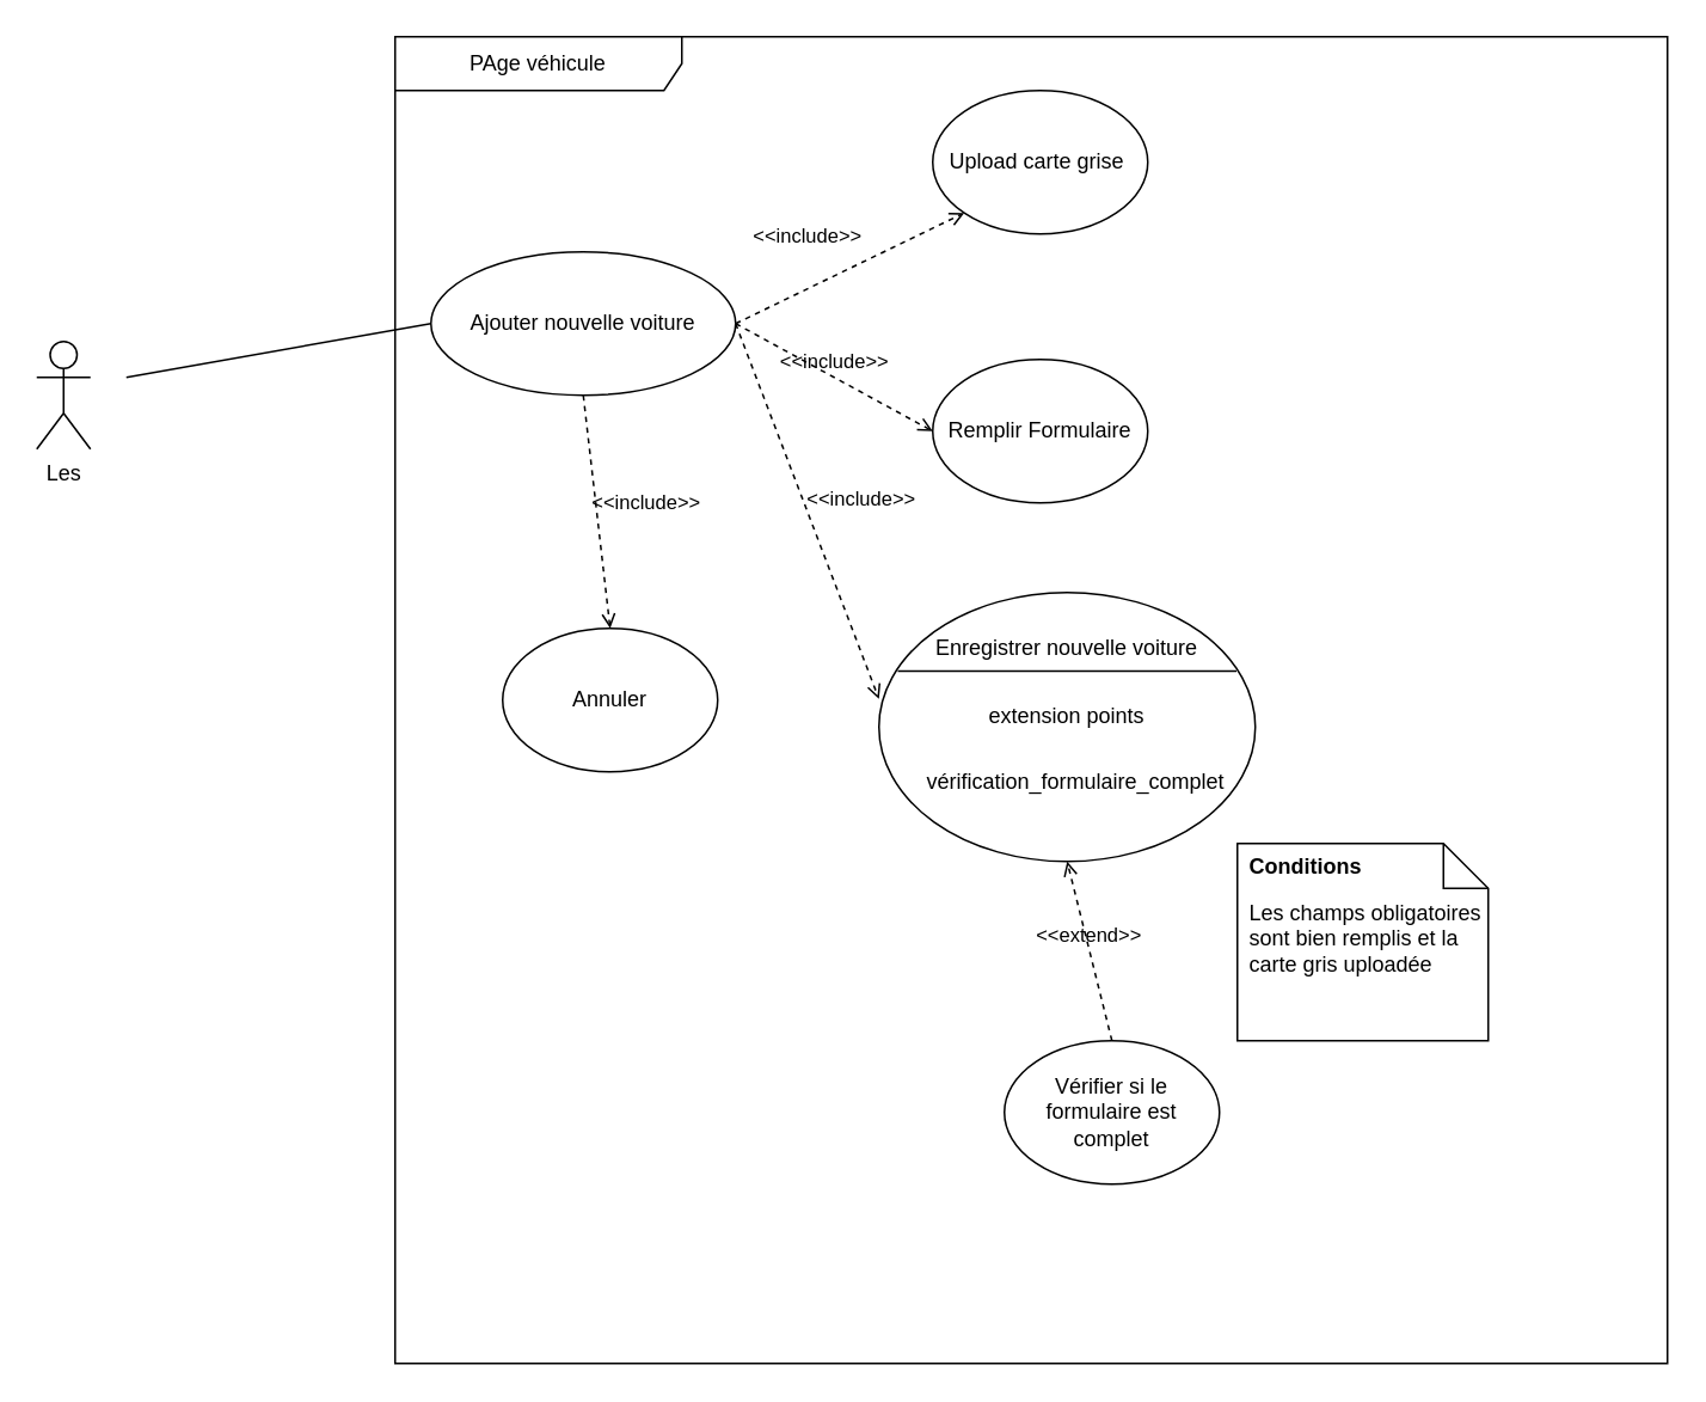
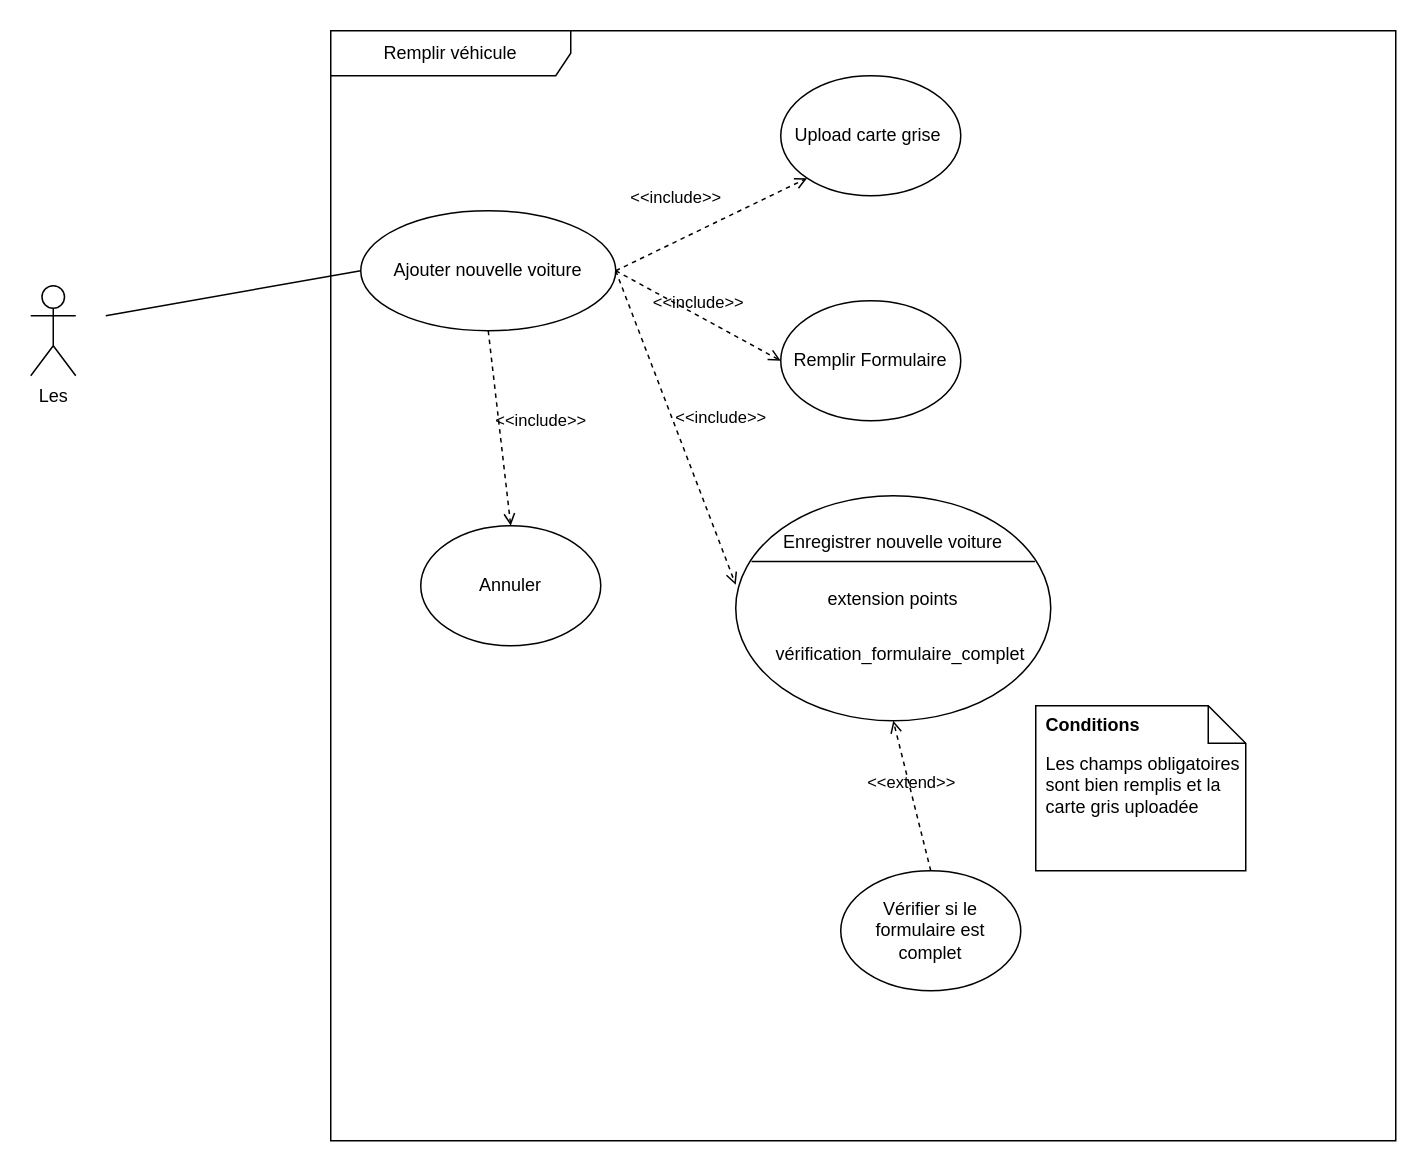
- <mxCell id="21" value="PAge véhicule" style="shape=umlFrame;whiteSpace=wrap;html=1;pointerEvents=0;recursiveResize=0;container=1;collapsible=0;width=160;" vertex="1" parent="1"><mxGeometry x="220" y="20" width="710" height="740" as="geometry" /></mxCell>
+ <mxCell id="21" value="Remplir véhicule" style="shape=umlFrame;whiteSpace=wrap;html=1;pointerEvents=0;recursiveResize=0;container=1;collapsible=0;width=160;" vertex="1" parent="1"><mxGeometry x="220" y="20" width="710" height="740" as="geometry" /></mxCell>
